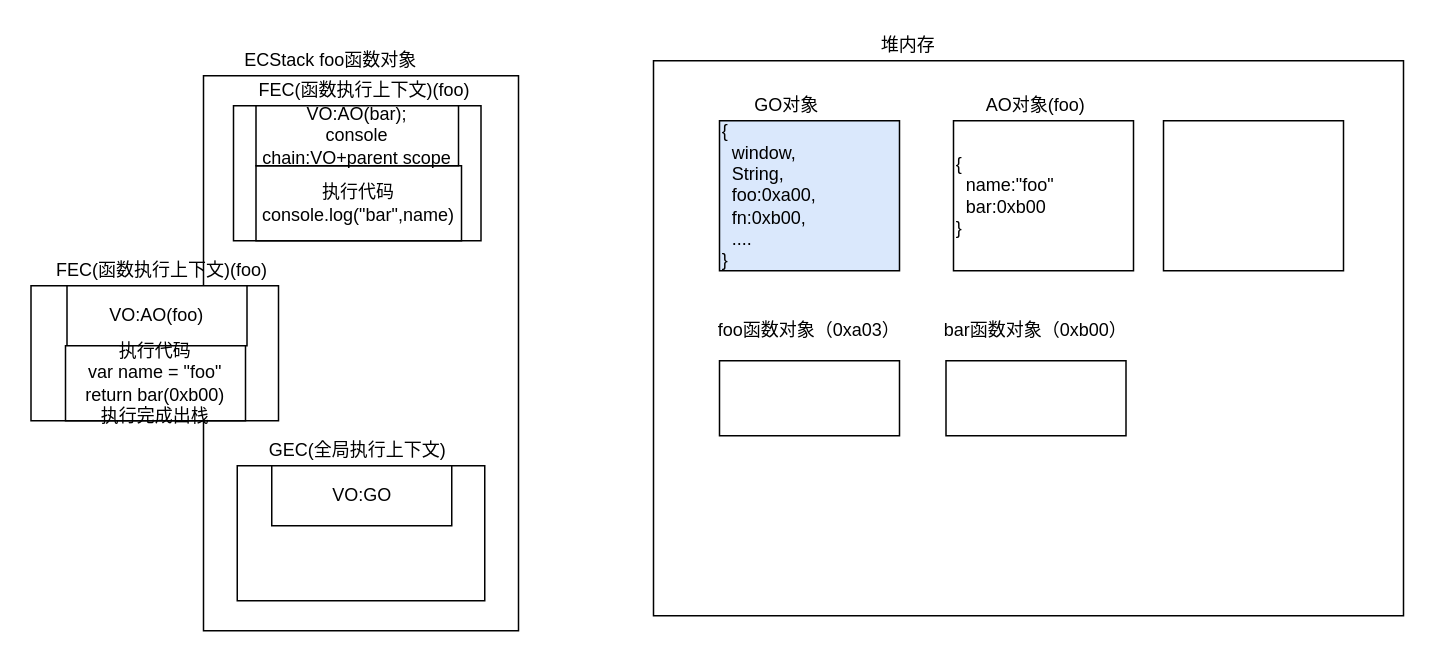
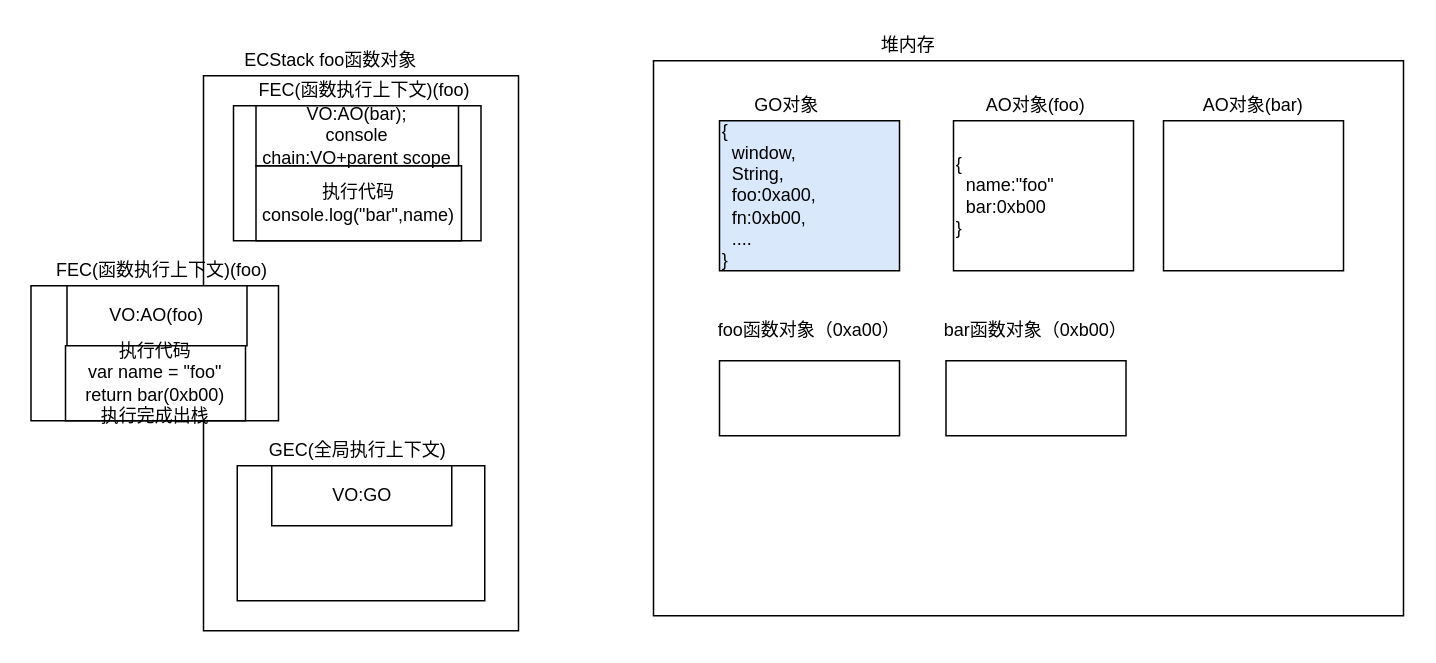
+ <mxCell id="26" value="AO对象(bar)" style="text;html=1;strokeColor=none;fillColor=none;align=center;verticalAlign=middle;whiteSpace=wrap;rounded=0;" vertex="1" parent="1"><mxGeometry x="800" y="60" width="70" height="20" as="geometry" /></mxCell>
- <mxCell id="9" value="foo函数对象（0xa03）" style="text;html=1;strokeColor=none;fillColor=none;align=center;verticalAlign=middle;whiteSpace=wrap;rounded=0;" vertex="1" parent="1"><mxGeometry x="474" y="210" width="130" height="20" as="geometry" /></mxCell>
+ <mxCell id="9" value="foo函数对象（0xa00）" style="text;html=1;strokeColor=none;fillColor=none;align=center;verticalAlign=middle;whiteSpace=wrap;rounded=0;" vertex="1" parent="1"><mxGeometry x="474" y="210" width="130" height="20" as="geometry" /></mxCell>
